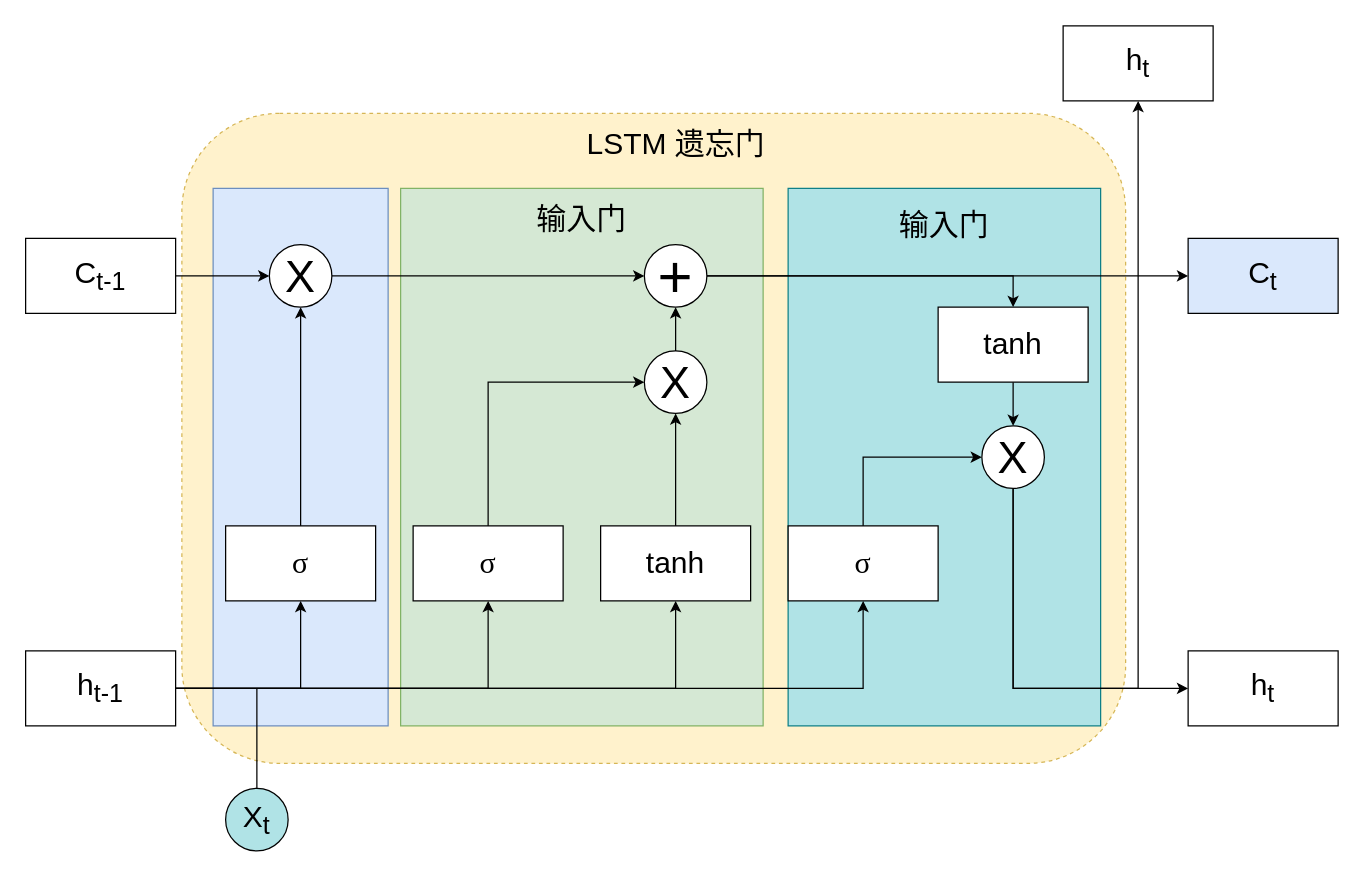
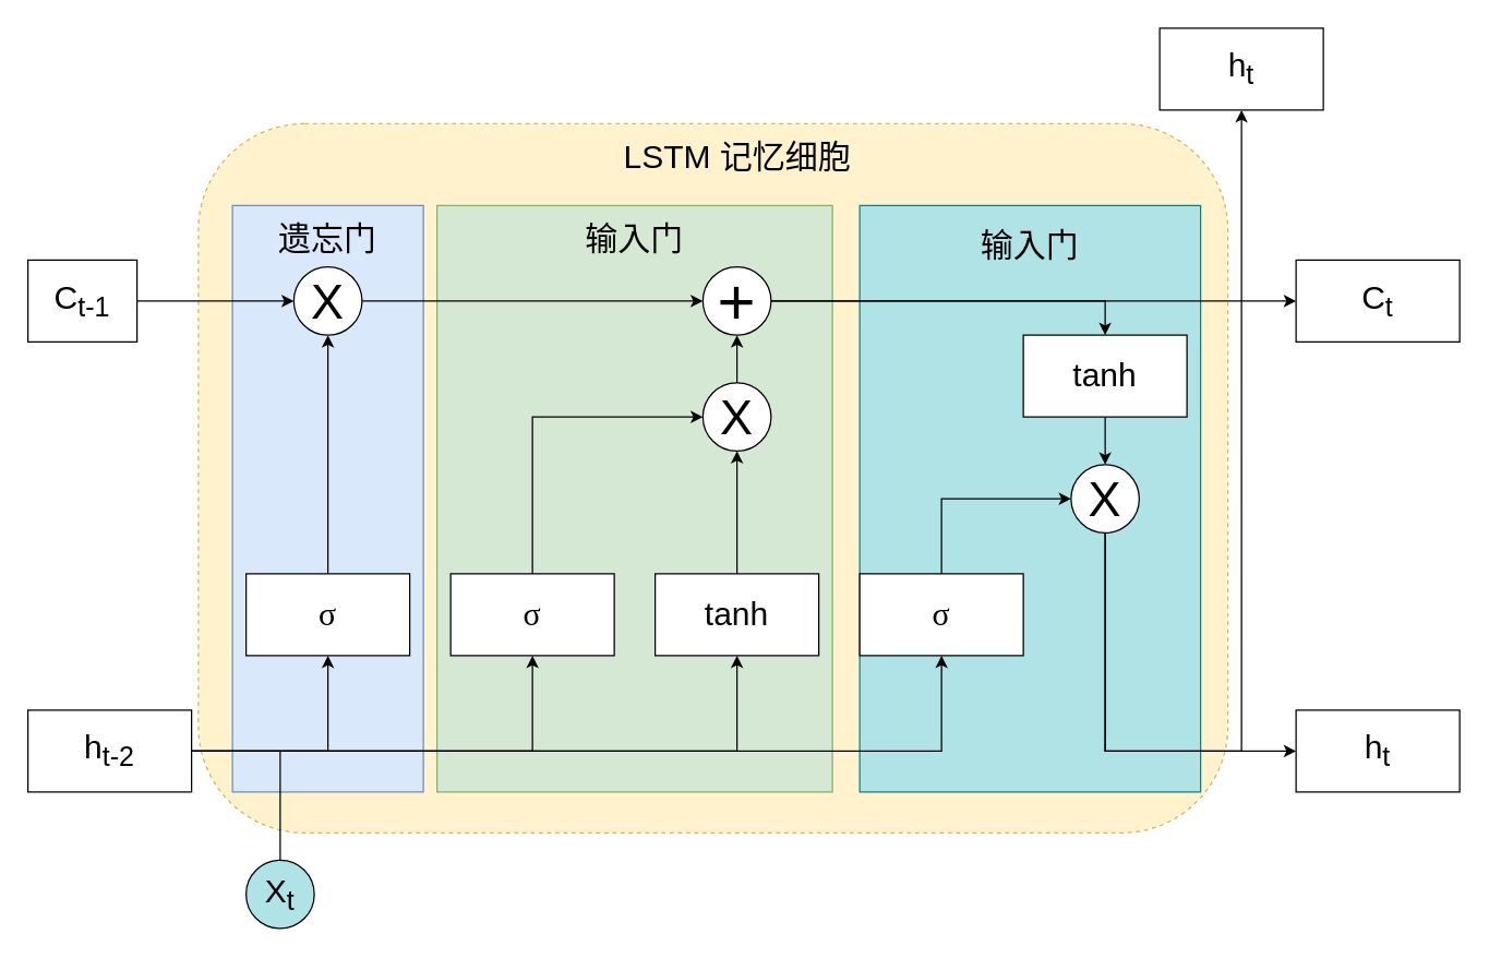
- <mxCell id="41" value="&lt;font style=&quot;font-size: 24px;&quot;&gt;LSTM 遗忘门&lt;/font&gt;" style="text;html=1;align=center;verticalAlign=middle;whiteSpace=wrap;rounded=0;" vertex="1" parent="1"><mxGeometry x="433.75" width="212.5" height="30" as="geometry" y="100" /></mxCell>
+ <mxCell id="41" value="&lt;font style=&quot;font-size: 24px;&quot;&gt;LSTM 记忆细胞&lt;/font&gt;" style="text;html=1;align=center;verticalAlign=middle;whiteSpace=wrap;rounded=0;" vertex="1" parent="1"><mxGeometry x="433.75" width="212.5" height="30" as="geometry" y="100" /></mxCell>
+ <mxCell id="40" value="&lt;font style=&quot;font-size: 24px;&quot;&gt;遗忘门&lt;/font&gt;" style="text;html=1;align=center;verticalAlign=middle;whiteSpace=wrap;rounded=0;" vertex="1" parent="1"><mxGeometry x="185" y="160" width="110" height="30" as="geometry" /></mxCell>
- <mxCell id="14" value="&lt;font style=&quot;font-size: 24px;&quot;&gt;C&lt;sub&gt;t-1&lt;/sub&gt;&lt;/font&gt;" style="rounded=0;whiteSpace=wrap;html=1;" vertex="1" parent="1"><mxGeometry x="20" y="190" width="120" height="60" as="geometry" /></mxCell>
+ <mxCell id="14" value="&lt;font style=&quot;font-size: 24px;&quot;&gt;C&lt;sub&gt;t-1&lt;/sub&gt;&lt;/font&gt;" style="rounded=0;whiteSpace=wrap;html=1;" vertex="1" parent="1"><mxGeometry x="20" y="190" width="80" height="60" as="geometry" /></mxCell>
- <mxCell id="36" value="&lt;font style=&quot;font-size: 24px;&quot;&gt;C&lt;sub&gt;t&lt;/sub&gt;&lt;/font&gt;" style="rounded=0;whiteSpace=wrap;html=1;fillColor=#dae8fc;" vertex="1" parent="1"><mxGeometry x="950" y="190" width="120" height="60" as="geometry" /></mxCell>
+ <mxCell id="36" value="&lt;font style=&quot;font-size: 24px;&quot;&gt;C&lt;sub&gt;t&lt;/sub&gt;&lt;/font&gt;" style="rounded=0;whiteSpace=wrap;html=1;" vertex="1" parent="1"><mxGeometry x="950" y="190" width="120" height="60" as="geometry" /></mxCell>
- <mxCell id="12" value="&lt;font style=&quot;font-size: 24px;&quot;&gt;h&lt;sub&gt;t-1&lt;/sub&gt;&lt;/font&gt;" style="rounded=0;whiteSpace=wrap;html=1;" vertex="1" parent="1"><mxGeometry x="20" y="520" width="120" height="60" as="geometry" /></mxCell>
+ <mxCell id="12" value="&lt;font style=&quot;font-size: 24px;&quot;&gt;h&lt;sub&gt;t-2&lt;/sub&gt;&lt;/font&gt;" style="rounded=0;whiteSpace=wrap;html=1;" vertex="1" parent="1"><mxGeometry x="20" y="520" width="120" height="60" as="geometry" /></mxCell>
